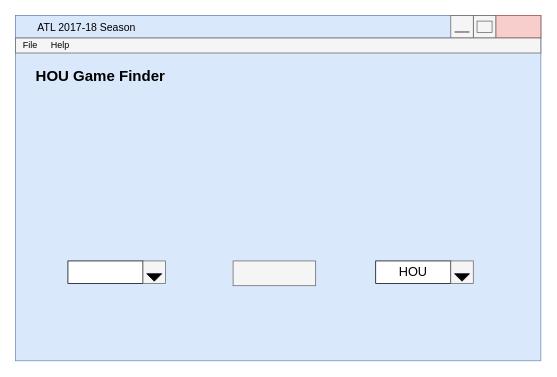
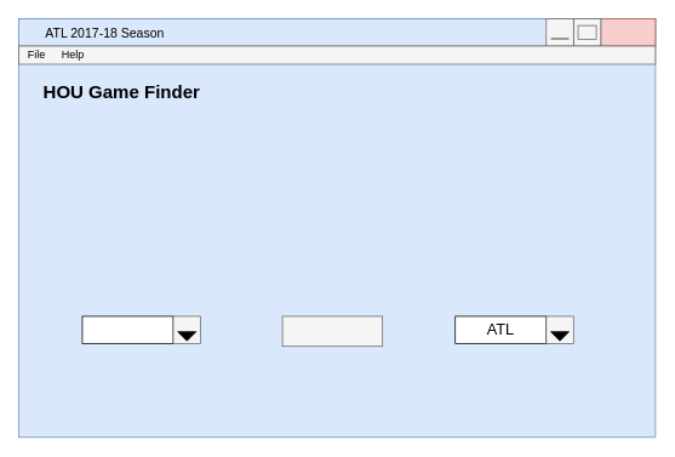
- <mxCell id="24" value="&lt;font style=&quot;font-size: 17px&quot;&gt;HOU&lt;/font&gt;" style="text;html=1;strokeColor=none;fillColor=none;align=center;verticalAlign=middle;whiteSpace=wrap;rounded=0;" vertex="1" parent="20"><mxGeometry y="-5" width="100" height="40" as="geometry" /></mxCell>
+ <mxCell id="24" value="&lt;font style=&quot;font-size: 17px&quot;&gt;ATL&lt;/font&gt;" style="text;html=1;strokeColor=none;fillColor=none;align=center;verticalAlign=middle;whiteSpace=wrap;rounded=0;" vertex="1" parent="20"><mxGeometry y="-5" width="100" height="40" as="geometry" /></mxCell>
